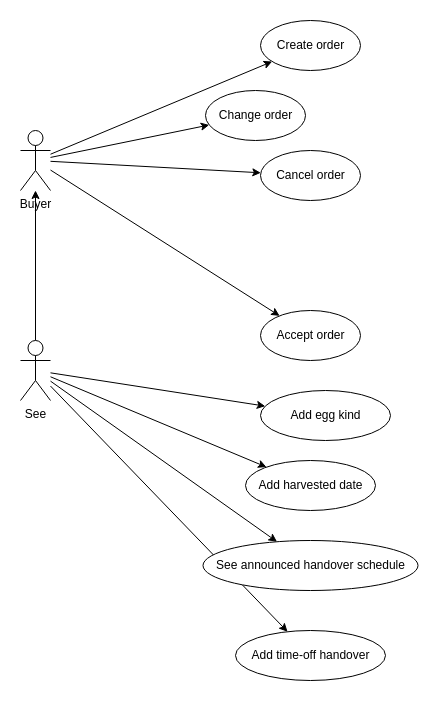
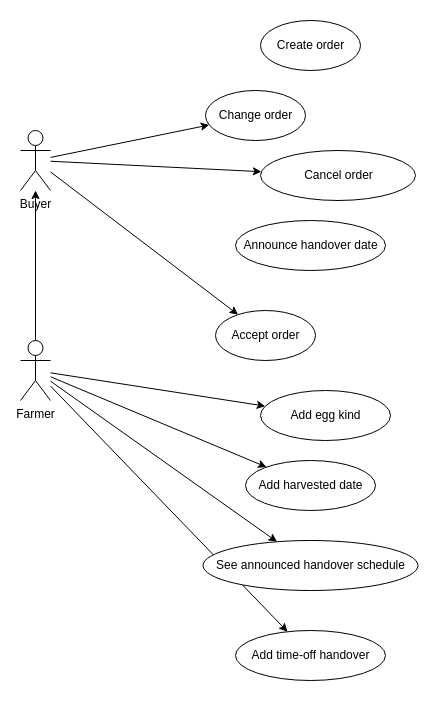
- <mxCell id="3" style="edgeStyle=none;html=1;" parent="1" source="7" target="2" edge="1"><mxGeometry relative="1" as="geometry" /></mxCell>
- <mxCell id="8" value="Cancel order" style="shape=ellipse;html=1;dashed=0;whitespace=wrap;perimeter=ellipsePerimeter;" parent="1" vertex="1"><mxGeometry x="260" y="150" width="100" height="50" as="geometry" /></mxCell>
+ <mxCell id="8" value="Cancel order" style="shape=ellipse;html=1;dashed=0;whitespace=wrap;perimeter=ellipsePerimeter;" parent="1" vertex="1"><mxGeometry x="260" y="150" width="155" height="50" as="geometry" /></mxCell>
+ <mxCell id="15" value="Announce handover date" style="shape=ellipse;html=1;dashed=0;whitespace=wrap;perimeter=ellipsePerimeter;" parent="1" vertex="1"><mxGeometry x="235" y="220" width="150" height="50" as="geometry" /></mxCell>
- <mxCell id="18" value="Accept order" style="shape=ellipse;html=1;dashed=0;whitespace=wrap;perimeter=ellipsePerimeter;" parent="1" vertex="1"><mxGeometry x="260" y="310" width="100" height="50" as="geometry" /></mxCell>
+ <mxCell id="18" value="Accept order" style="shape=ellipse;html=1;dashed=0;whitespace=wrap;perimeter=ellipsePerimeter;" parent="1" vertex="1"><mxGeometry x="215" y="310" width="100" height="50" as="geometry" /></mxCell>
- <mxCell id="14" value="See" style="shape=umlActor;verticalLabelPosition=bottom;verticalAlign=top;html=1;outlineConnect=0;" parent="1" vertex="1"><mxGeometry x="20" y="340" width="30" height="60" as="geometry" /></mxCell>
+ <mxCell id="14" value="Farmer" style="shape=umlActor;verticalLabelPosition=bottom;verticalAlign=top;html=1;outlineConnect=0;" parent="1" vertex="1"><mxGeometry x="20" y="340" width="30" height="60" as="geometry" /></mxCell>
